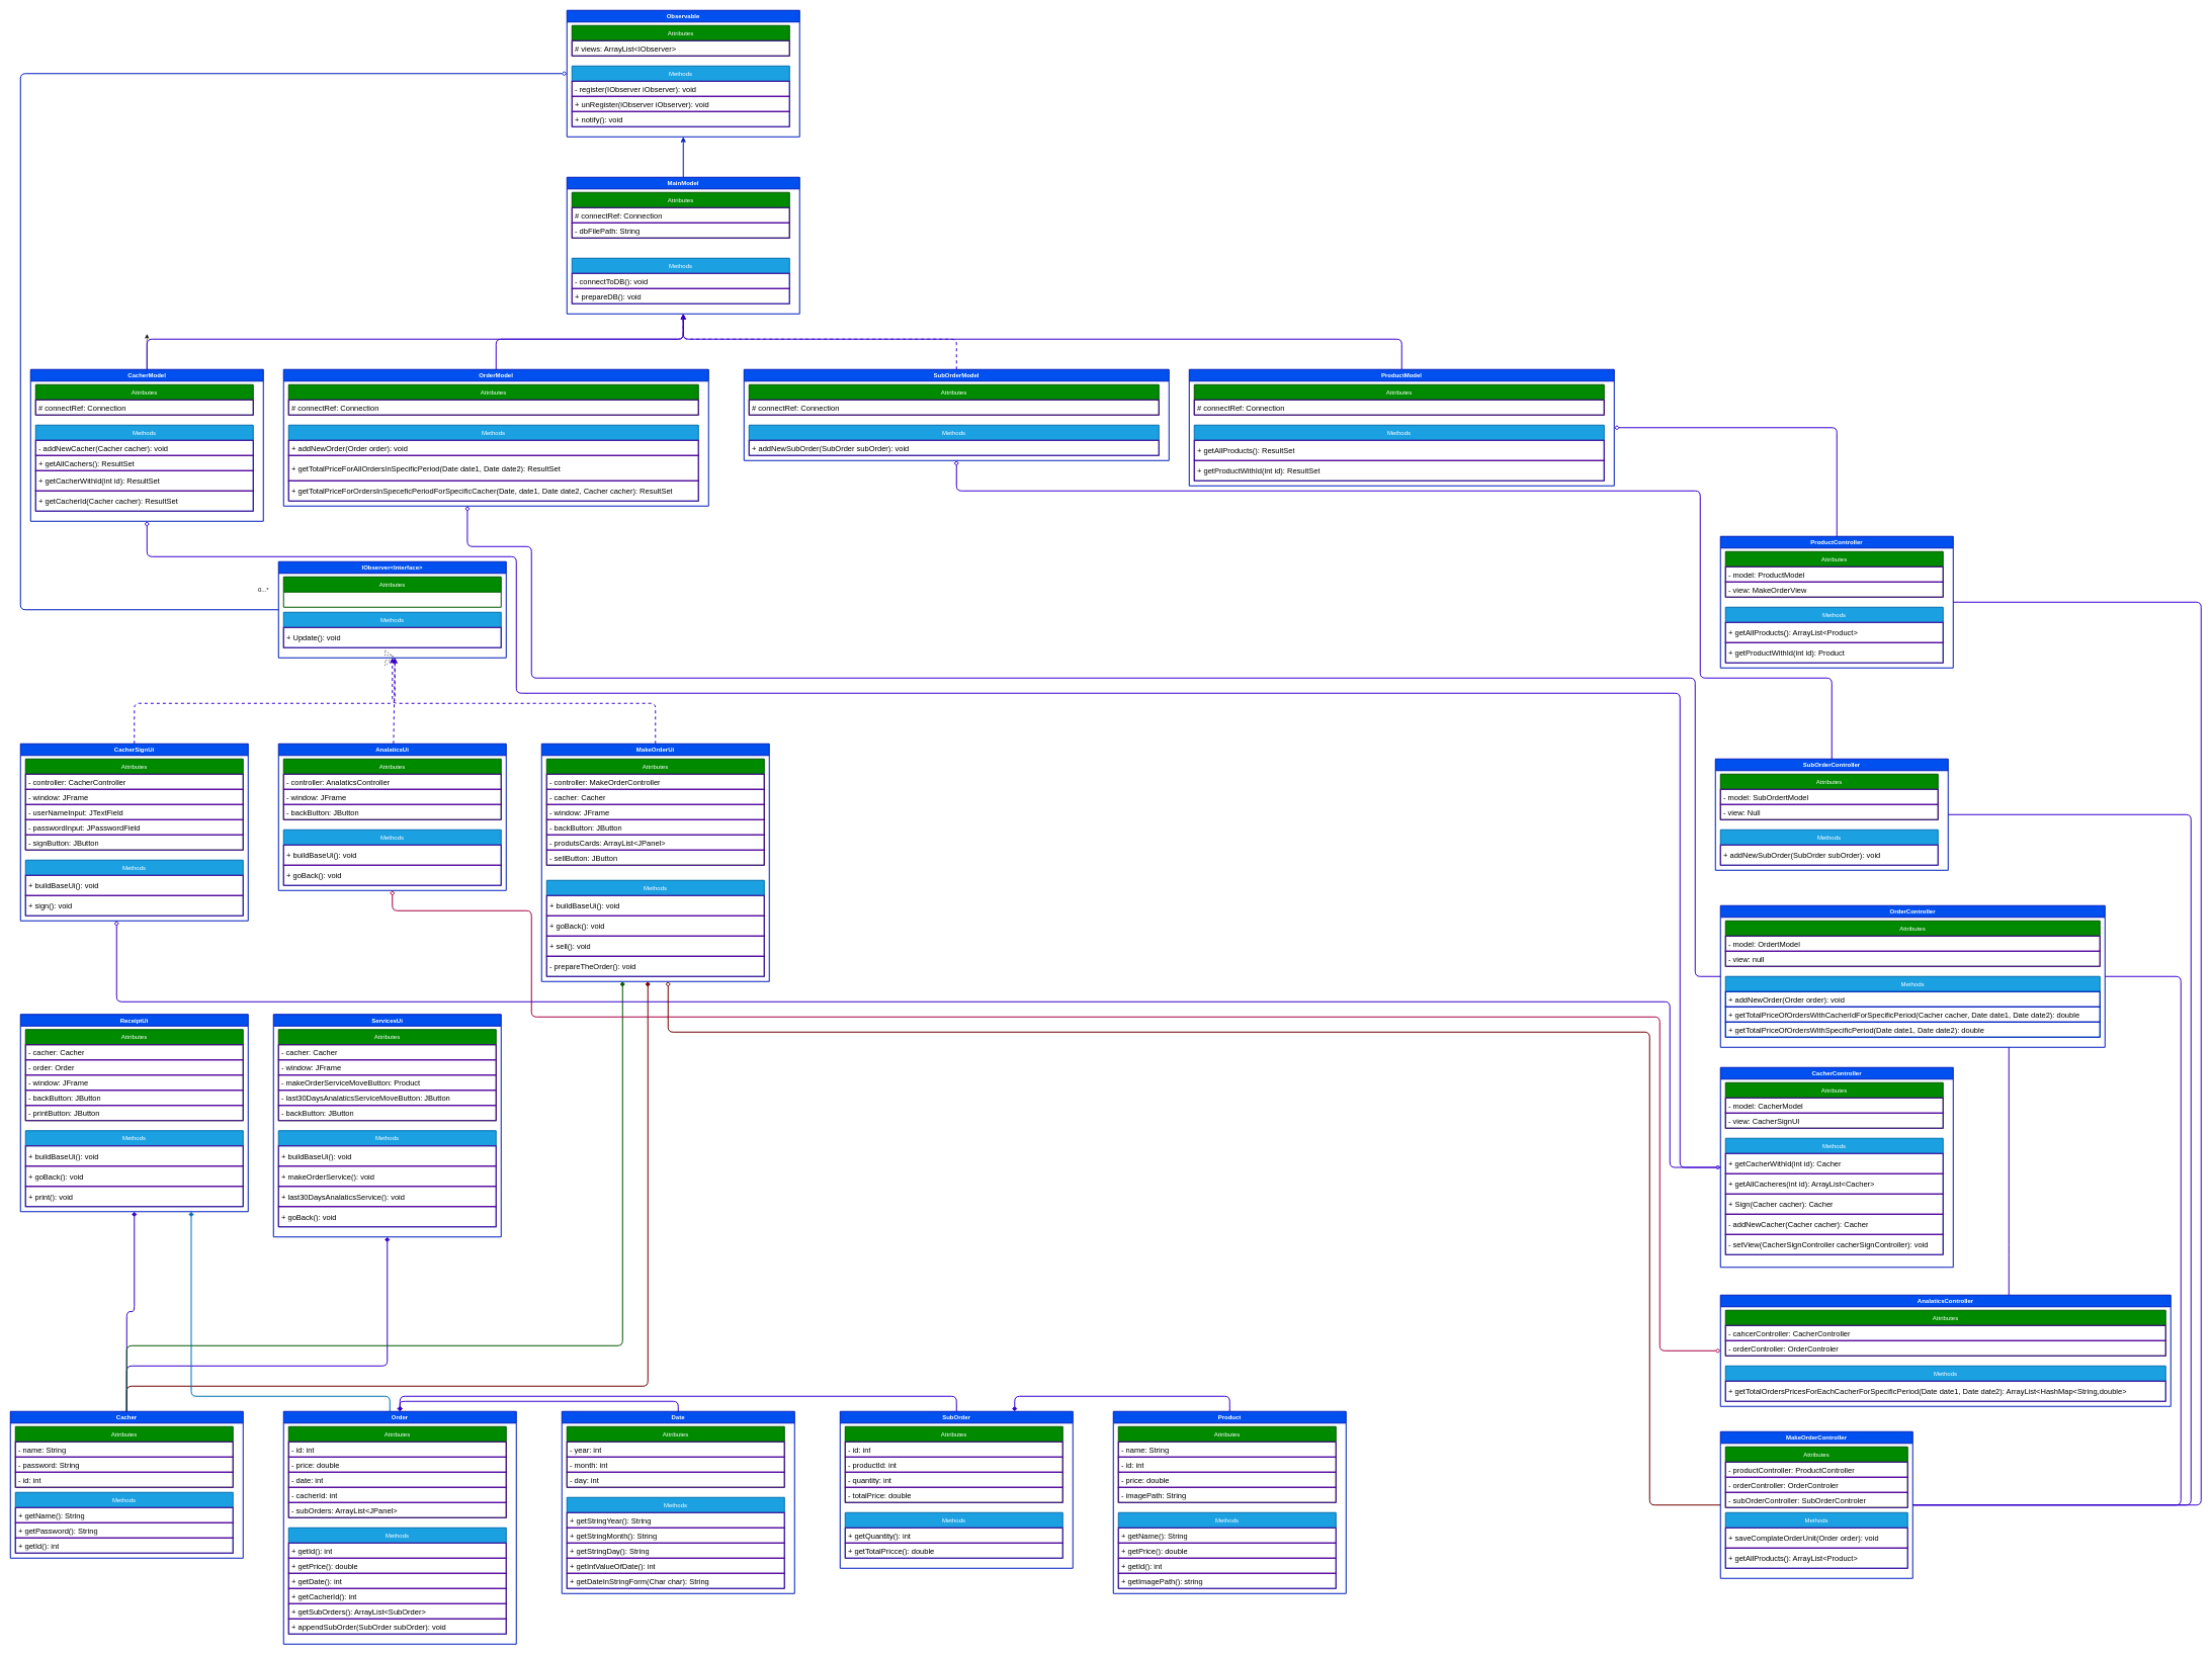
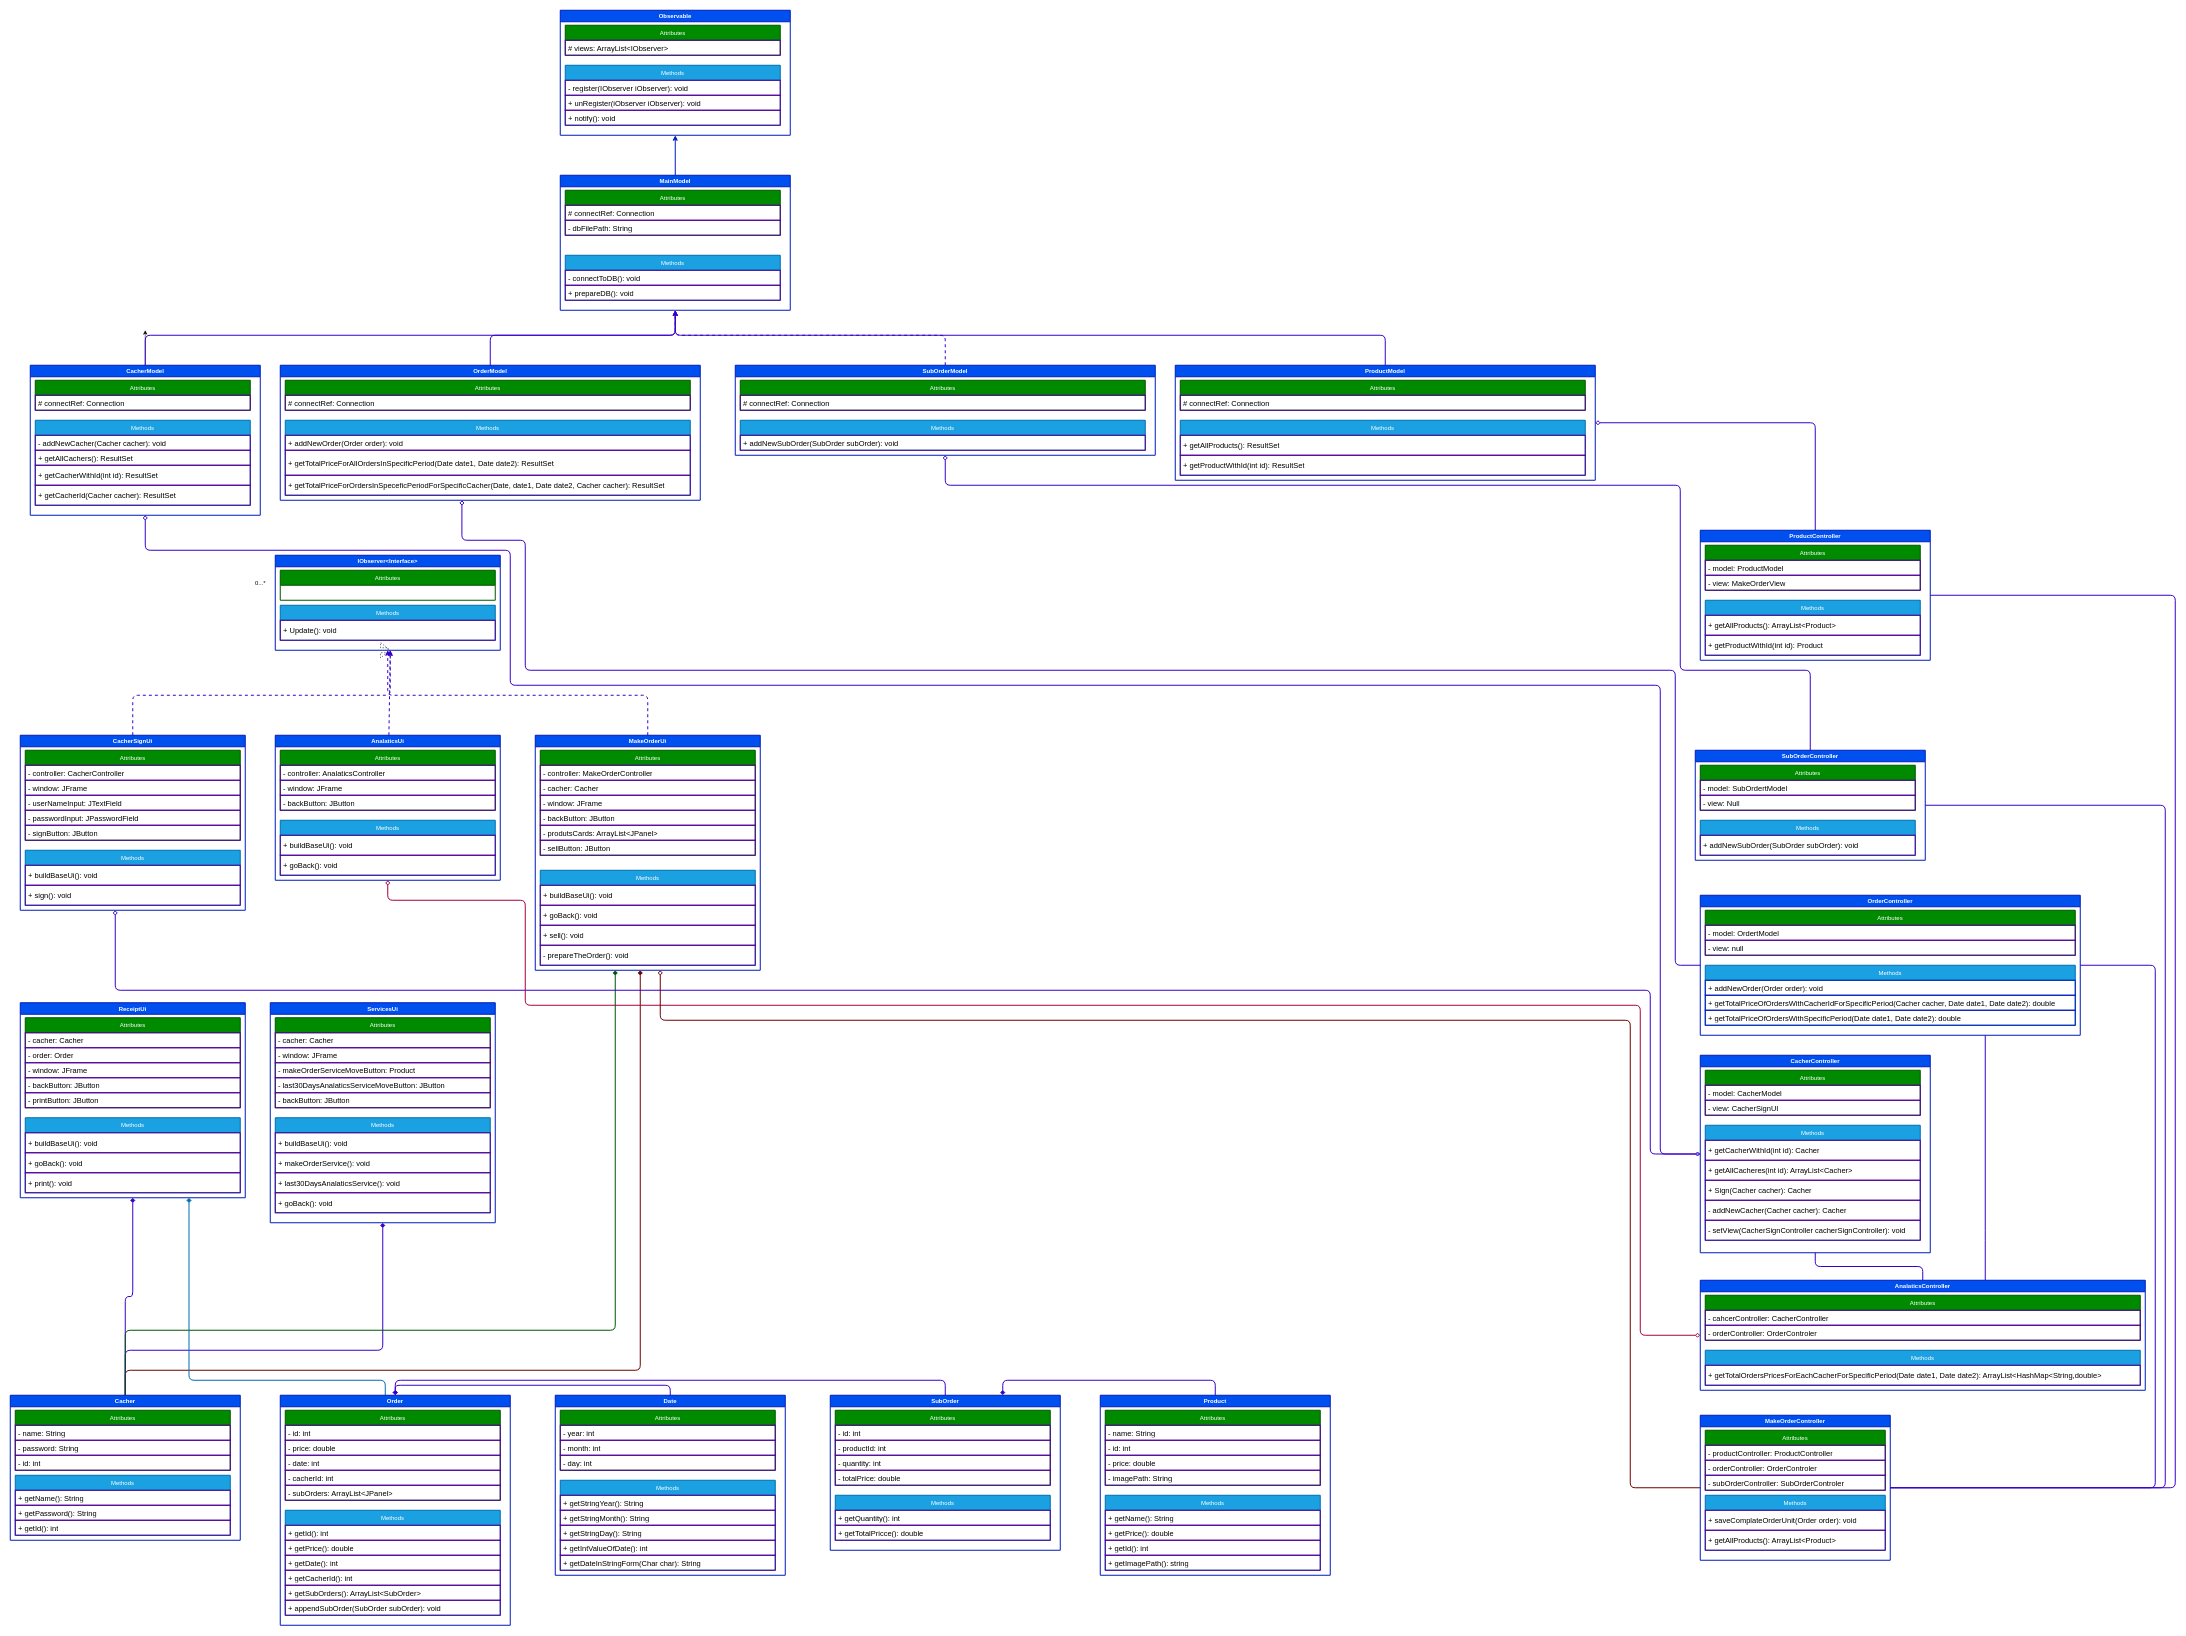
- <mxCell id="184" style="edgeStyle=orthogonalEdgeStyle;html=1;strokeWidth=2;fillColor=#0050ef;strokeColor=#001DBC;entryX=0;entryY=0.5;entryDx=0;entryDy=0;endArrow=diamond;endFill=0;" parent="1" source="185" target="223" edge="1"><mxGeometry relative="1" as="geometry"><mxPoint x="1100" y="150" as="targetPoint" /><Array as="points"><mxPoint x="40" y="1205" /><mxPoint x="40" y="145" /></Array></mxGeometry></mxCell>
+ <mxCell id="139" style="edgeStyle=orthogonalEdgeStyle;html=1;entryX=0.5;entryY=1;entryDx=0;entryDy=0;strokeWidth=2;endArrow=none;endFill=0;fillColor=#6a00ff;strokeColor=#3700CC;" edge="1" parent="1" source="142" target="105"><mxGeometry relative="1" as="geometry" /></mxCell>
